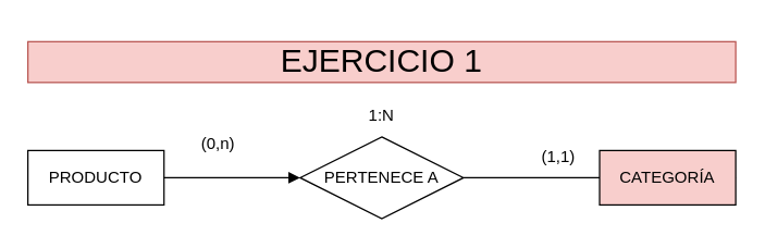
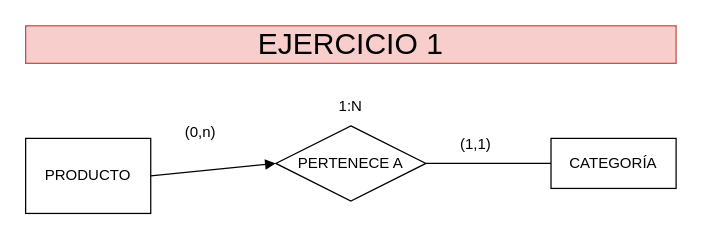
- <mxCell id="11" value="EJERCICIO 1" style="text;html=1;strokeColor=#b85450;fillColor=#f8cecc;align=center;verticalAlign=middle;whiteSpace=wrap;rounded=0;fontSize=24;labelBackgroundColor=none;" vertex="1" parent="1"><mxGeometry x="20" y="30" width="520" height="30" as="geometry" /></mxCell>
+ <mxCell id="11" value="EJERCICIO 1" style="text;html=1;strokeColor=#b85450;fillColor=#f8cecc;align=center;verticalAlign=middle;whiteSpace=wrap;rounded=0;fontSize=24;labelBackgroundColor=none;" vertex="1" parent="1"><mxGeometry x="20" y="20" width="520" height="30" as="geometry" /></mxCell>
- <mxCell id="9" value="(1,1)" style="text;html=1;strokeColor=none;fillColor=none;align=center;verticalAlign=middle;whiteSpace=wrap;rounded=0;" vertex="1" parent="1"><mxGeometry x="380" y="100" width="60" height="30" as="geometry" /></mxCell>
+ <mxCell id="9" value="(1,1)" style="text;html=1;strokeColor=none;fillColor=none;align=center;verticalAlign=middle;whiteSpace=wrap;rounded=0;" vertex="1" parent="1"><mxGeometry x="350" y="100" width="60" height="30" as="geometry" /></mxCell>
- <mxCell id="2" value="PRODUCTO" style="whiteSpace=wrap;html=1;align=center;" vertex="1" parent="1"><mxGeometry x="20" y="110" width="100" height="40" as="geometry" /></mxCell>
+ <mxCell id="2" value="PRODUCTO" style="whiteSpace=wrap;html=1;align=center;" vertex="1" parent="1"><mxGeometry x="20" y="110" width="100" height="60" as="geometry" /></mxCell>
- <mxCell id="7" value="CATEGORÍA" style="whiteSpace=wrap;html=1;align=center;fillColor=#f8cecc;" vertex="1" parent="1"><mxGeometry x="440" y="110" width="100" height="40" as="geometry" /></mxCell>
+ <mxCell id="7" value="CATEGORÍA" style="whiteSpace=wrap;html=1;align=center;" vertex="1" parent="1"><mxGeometry x="440" y="110" width="100" height="40" as="geometry" /></mxCell>
